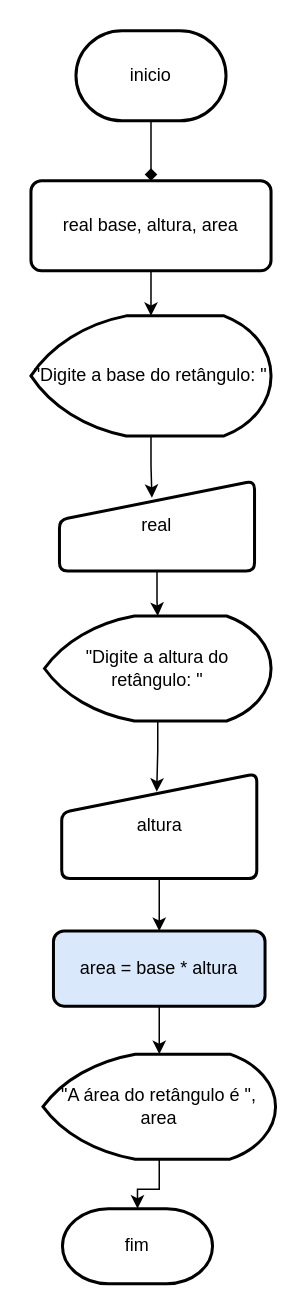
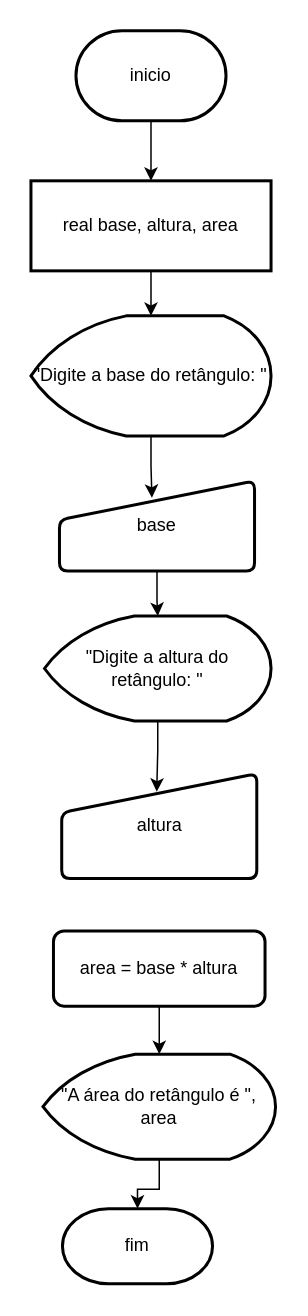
- <mxCell id="2" value="" style="edgeStyle=orthogonalEdgeStyle;rounded=0;orthogonalLoop=1;jettySize=auto;html=1;endArrow=diamond;" edge="1" parent="1" source="3" target="5"><mxGeometry relative="1" as="geometry" /></mxCell>
+ <mxCell id="2" value="" style="edgeStyle=orthogonalEdgeStyle;rounded=0;orthogonalLoop=1;jettySize=auto;html=1;" edge="1" parent="1" source="3" target="5"><mxGeometry relative="1" as="geometry" /></mxCell>
- <mxCell id="5" value="real base, altura, area" style="rounded=1;whiteSpace=wrap;html=1;absoluteArcSize=1;arcSize=14;strokeWidth=2;" vertex="1" parent="1"><mxGeometry x="20" y="120" width="160" height="60" as="geometry" /></mxCell>
+ <mxCell id="5" value="real base, altura, area" style="whiteSpace=wrap;html=1;absoluteArcSize=1;arcSize=14;strokeWidth=2;rounded=0;" vertex="1" parent="1"><mxGeometry x="20" y="120" width="160" height="60" as="geometry" /></mxCell>
- <mxCell id="8" value="real" style="html=1;strokeWidth=2;shape=manualInput;whiteSpace=wrap;rounded=1;size=26;arcSize=11;" vertex="1" parent="1"><mxGeometry x="39" y="320" width="130" height="60" as="geometry" /></mxCell>
+ <mxCell id="8" value="base" style="html=1;strokeWidth=2;shape=manualInput;whiteSpace=wrap;rounded=1;size=26;arcSize=11;" vertex="1" parent="1"><mxGeometry x="39" y="320" width="130" height="60" as="geometry" /></mxCell>
- <mxCell id="11" value="" style="edgeStyle=orthogonalEdgeStyle;rounded=0;orthogonalLoop=1;jettySize=auto;html=1;" edge="1" parent="1" source="12" target="15"><mxGeometry relative="1" as="geometry" /></mxCell>
- <mxCell id="15" value="area = base * altura" style="rounded=1;whiteSpace=wrap;html=1;absoluteArcSize=1;arcSize=14;strokeWidth=2;fillColor=#dae8fc;" vertex="1" parent="1"><mxGeometry x="35" y="620" width="141" height="50" as="geometry" /></mxCell>
+ <mxCell id="15" value="area = base * altura" style="rounded=1;whiteSpace=wrap;html=1;absoluteArcSize=1;arcSize=14;strokeWidth=2;" vertex="1" parent="1"><mxGeometry x="35" y="620" width="141" height="50" as="geometry" /></mxCell>
